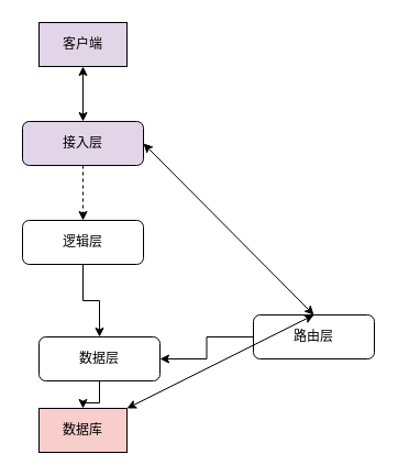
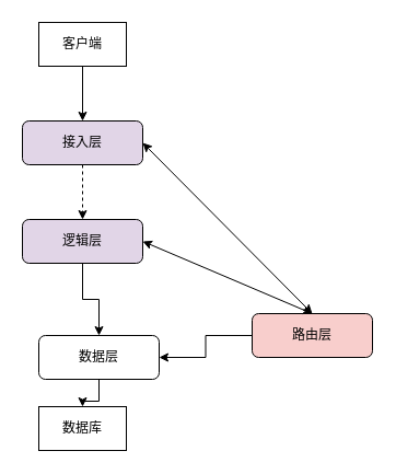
- <mxCell id="8" value="客户端" style="rounded=0;whiteSpace=wrap;html=1;fillColor=#e1d5e7;" parent="1" vertex="1"><mxGeometry x="35" y="20" width="80" height="40" as="geometry" /></mxCell>
+ <mxCell id="8" value="客户端" style="rounded=0;whiteSpace=wrap;html=1;" parent="1" vertex="1"><mxGeometry x="35" y="20" width="80" height="40" as="geometry" /></mxCell>
- <mxCell id="12" value="" style="endArrow=classic;startArrow=classic;html=1;rounded=0;entryX=0.5;entryY=1;entryDx=0;entryDy=0;exitX=0.5;exitY=0;exitDx=0;exitDy=0;" parent="1" source="3" target="8" edge="1"><mxGeometry width="50" height="50" relative="1" as="geometry"><mxPoint x="190" y="130" as="sourcePoint" /><mxPoint x="240" y="80" as="targetPoint" /></mxGeometry></mxCell>
+ <mxCell id="12" value="" style="endArrow=none;startArrow=classic;html=1;rounded=0;entryX=0.5;entryY=1;entryDx=0;entryDy=0;exitX=0.5;exitY=0;exitDx=0;exitDy=0;" parent="1" source="3" target="8" edge="1"><mxGeometry width="50" height="50" relative="1" as="geometry"><mxPoint x="190" y="130" as="sourcePoint" /><mxPoint x="240" y="80" as="targetPoint" /></mxGeometry></mxCell>
- <mxCell id="5" value="逻辑层" style="rounded=1;whiteSpace=wrap;html=1;" parent="1" vertex="1"><mxGeometry x="20" y="200" width="110" height="40" as="geometry" /></mxCell>
+ <mxCell id="5" value="逻辑层" style="rounded=1;whiteSpace=wrap;html=1;fillColor=#e1d5e7;" parent="1" vertex="1"><mxGeometry x="20" y="200" width="110" height="40" as="geometry" /></mxCell>
- <mxCell id="11" value="路由层" style="rounded=1;whiteSpace=wrap;html=1;" parent="1" vertex="1"><mxGeometry x="230" y="286" width="110" height="40" as="geometry" /></mxCell>
+ <mxCell id="11" value="路由层" style="rounded=1;whiteSpace=wrap;html=1;fillColor=#f8cecc;" parent="1" vertex="1"><mxGeometry x="230" y="286" width="110" height="40" as="geometry" /></mxCell>
- <mxCell id="14" value="" style="endArrow=classic;startArrow=classic;html=1;rounded=0;exitX=0.5;exitY=0;exitDx=0;exitDy=0;" parent="1" source="11" target="9" edge="1"><mxGeometry width="50" height="50" relative="1" as="geometry"><mxPoint x="295" y="296" as="sourcePoint" /><mxPoint x="140" y="140" as="targetPoint" /></mxGeometry></mxCell>
+ <mxCell id="14" value="" style="endArrow=classic;startArrow=classic;html=1;rounded=0;entryX=1;entryY=0.5;entryDx=0;entryDy=0;exitX=0.5;exitY=0;exitDx=0;exitDy=0;" parent="1" source="11" target="5" edge="1"><mxGeometry width="50" height="50" relative="1" as="geometry"><mxPoint x="295" y="296" as="sourcePoint" /><mxPoint x="140" y="140" as="targetPoint" /></mxGeometry></mxCell>
- <mxCell id="9" value="数据库" style="rounded=0;whiteSpace=wrap;html=1;fillColor=#f8cecc;" parent="1" vertex="1"><mxGeometry x="35" y="371" width="80" height="40" as="geometry" /></mxCell>
+ <mxCell id="9" value="数据库" style="rounded=0;whiteSpace=wrap;html=1;" parent="1" vertex="1"><mxGeometry x="35" y="371" width="80" height="40" as="geometry" /></mxCell>
